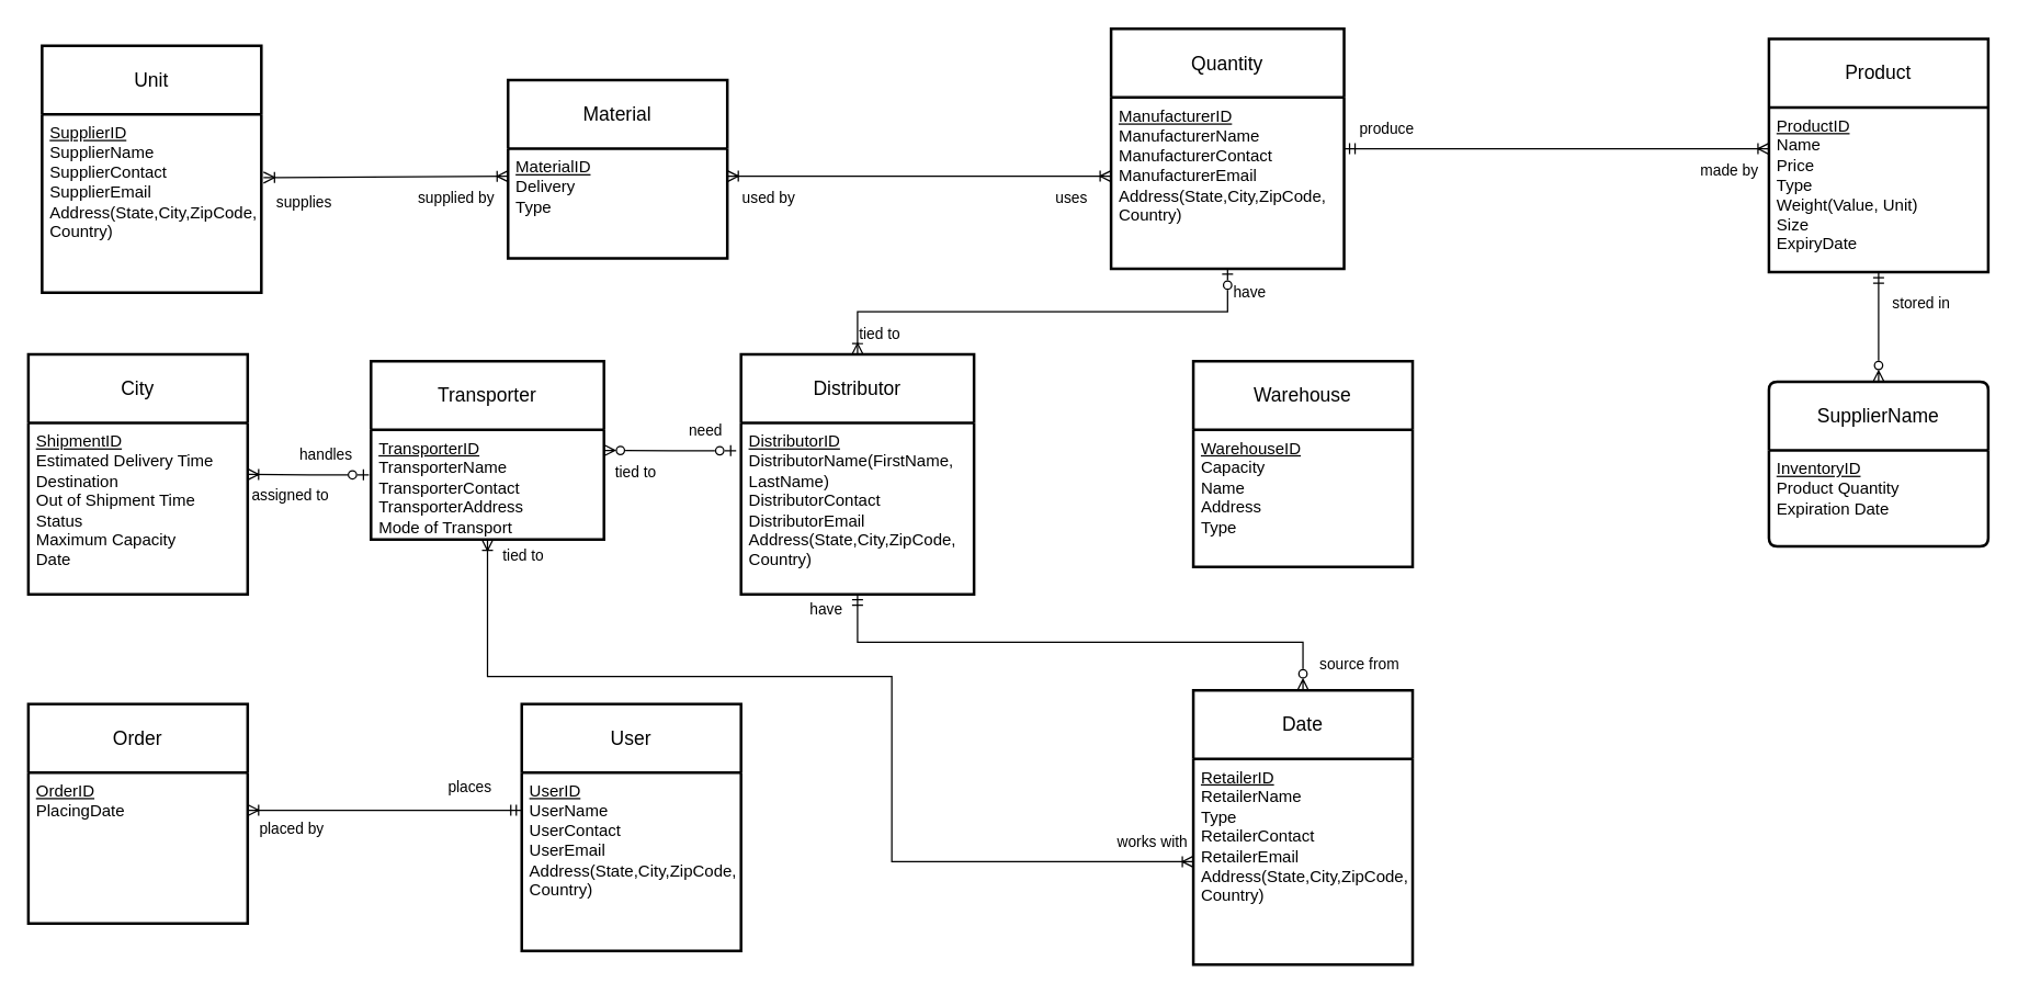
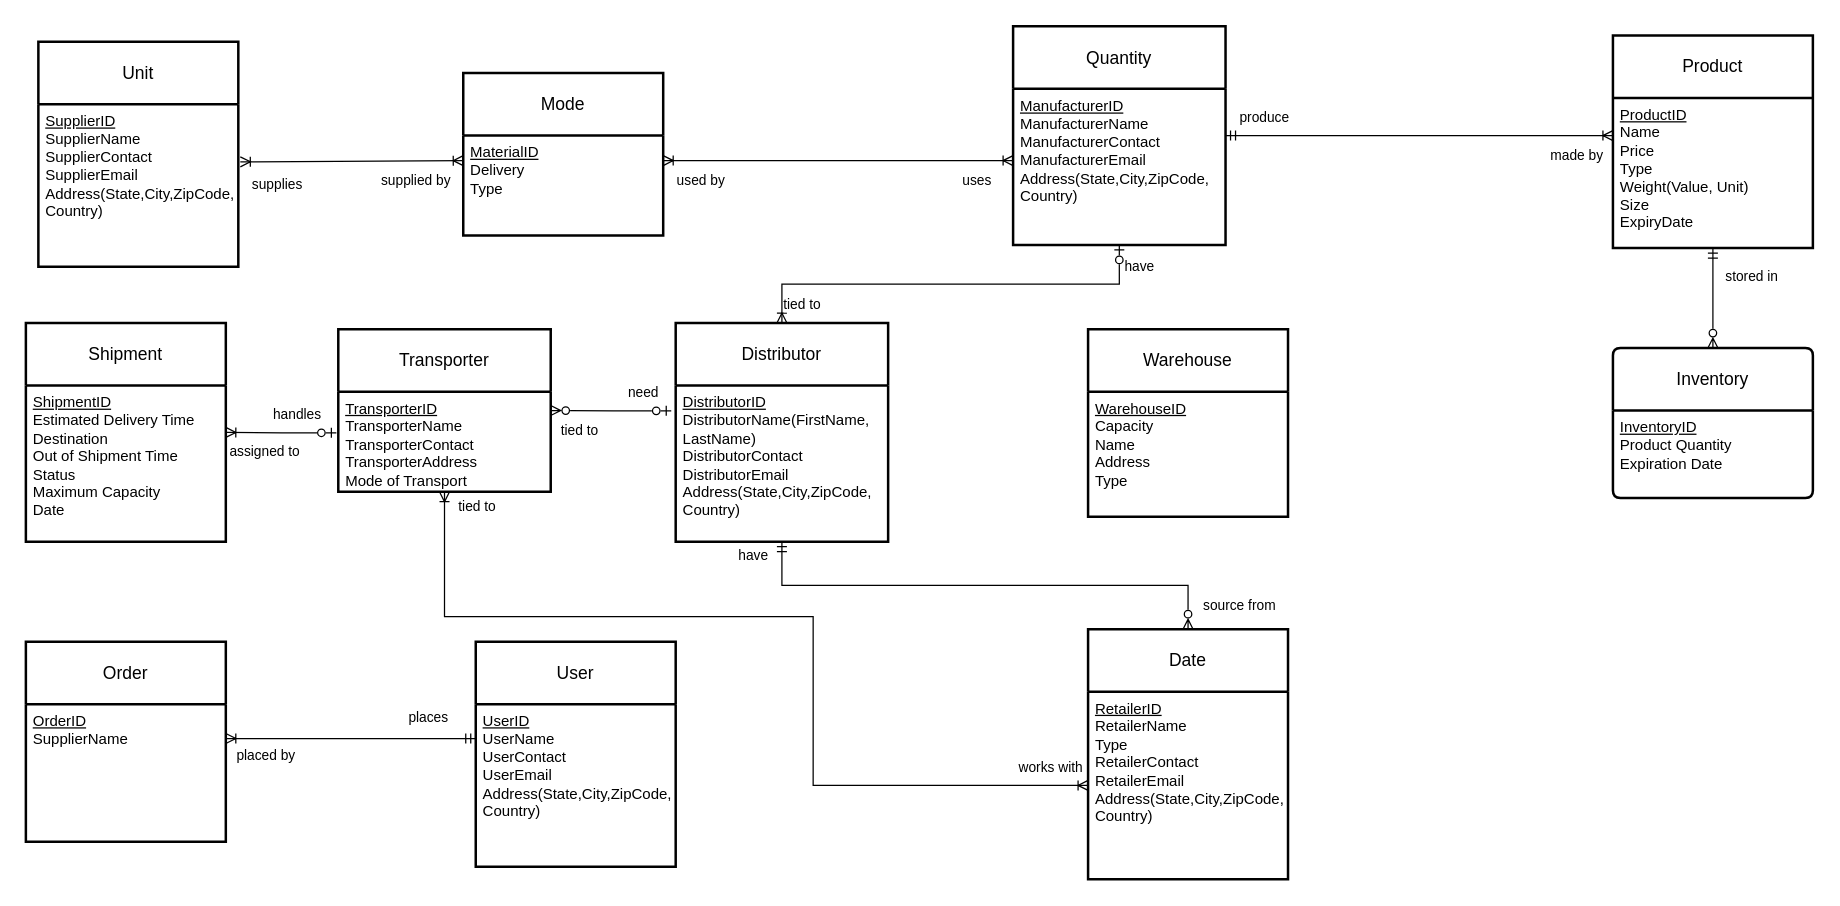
- <mxCell id="4" value="Material" style="swimlane;childLayout=stackLayout;horizontal=1;startSize=50;horizontalStack=0;rounded=0;fontSize=14;fontStyle=0;strokeWidth=2;resizeParent=0;resizeLast=1;shadow=0;dashed=0;align=center;arcSize=4;whiteSpace=wrap;html=1;" parent="1" vertex="1"><mxGeometry x="370" y="58" width="160" height="130" as="geometry" /></mxCell>
+ <mxCell id="4" value="Mode" style="swimlane;childLayout=stackLayout;horizontal=1;startSize=50;horizontalStack=0;rounded=0;fontSize=14;fontStyle=0;strokeWidth=2;resizeParent=0;resizeLast=1;shadow=0;dashed=0;align=center;arcSize=4;whiteSpace=wrap;html=1;" parent="1" vertex="1"><mxGeometry x="370" y="58" width="160" height="130" as="geometry" /></mxCell>
- <mxCell id="28" value="City" style="swimlane;childLayout=stackLayout;horizontal=1;startSize=50;horizontalStack=0;rounded=0;fontSize=14;fontStyle=0;strokeWidth=2;resizeParent=0;resizeLast=1;shadow=0;dashed=0;align=center;arcSize=4;whiteSpace=wrap;html=1;" parent="1" vertex="1"><mxGeometry x="20" y="258" width="160" height="175" as="geometry" /></mxCell>
+ <mxCell id="28" value="Shipment" style="swimlane;childLayout=stackLayout;horizontal=1;startSize=50;horizontalStack=0;rounded=0;fontSize=14;fontStyle=0;strokeWidth=2;resizeParent=0;resizeLast=1;shadow=0;dashed=0;align=center;arcSize=4;whiteSpace=wrap;html=1;" parent="1" vertex="1"><mxGeometry x="20" y="258" width="160" height="175" as="geometry" /></mxCell>
- <mxCell id="44" value="SupplierName" style="swimlane;childLayout=stackLayout;horizontal=1;startSize=50;horizontalStack=0;rounded=1;fontSize=14;fontStyle=0;strokeWidth=2;resizeParent=0;resizeLast=1;shadow=0;dashed=0;align=center;arcSize=4;whiteSpace=wrap;html=1;" parent="1" vertex="1"><mxGeometry x="1290" y="278" width="160" height="120" as="geometry" /></mxCell>
+ <mxCell id="44" value="Inventory" style="swimlane;childLayout=stackLayout;horizontal=1;startSize=50;horizontalStack=0;rounded=1;fontSize=14;fontStyle=0;strokeWidth=2;resizeParent=0;resizeLast=1;shadow=0;dashed=0;align=center;arcSize=4;whiteSpace=wrap;html=1;" parent="1" vertex="1"><mxGeometry x="1290" y="278" width="160" height="120" as="geometry" /></mxCell>
- <mxCell id="31" value="&lt;div&gt;&lt;u&gt;OrderID&lt;/u&gt;&lt;br&gt;PlacingDate&lt;br&gt;&lt;br&gt;&lt;/div&gt;" style="align=left;strokeColor=none;fillColor=none;spacingLeft=4;fontSize=12;verticalAlign=top;resizable=0;rotatable=0;part=1;html=1;" parent="30" vertex="1"><mxGeometry y="50" width="160" height="110" as="geometry" /></mxCell>
+ <mxCell id="31" value="&lt;div&gt;&lt;u&gt;OrderID&lt;/u&gt;&lt;br&gt;SupplierName&lt;br&gt;&lt;br&gt;&lt;/div&gt;" style="align=left;strokeColor=none;fillColor=none;spacingLeft=4;fontSize=12;verticalAlign=top;resizable=0;rotatable=0;part=1;html=1;" parent="30" vertex="1"><mxGeometry y="50" width="160" height="110" as="geometry" /></mxCell>
